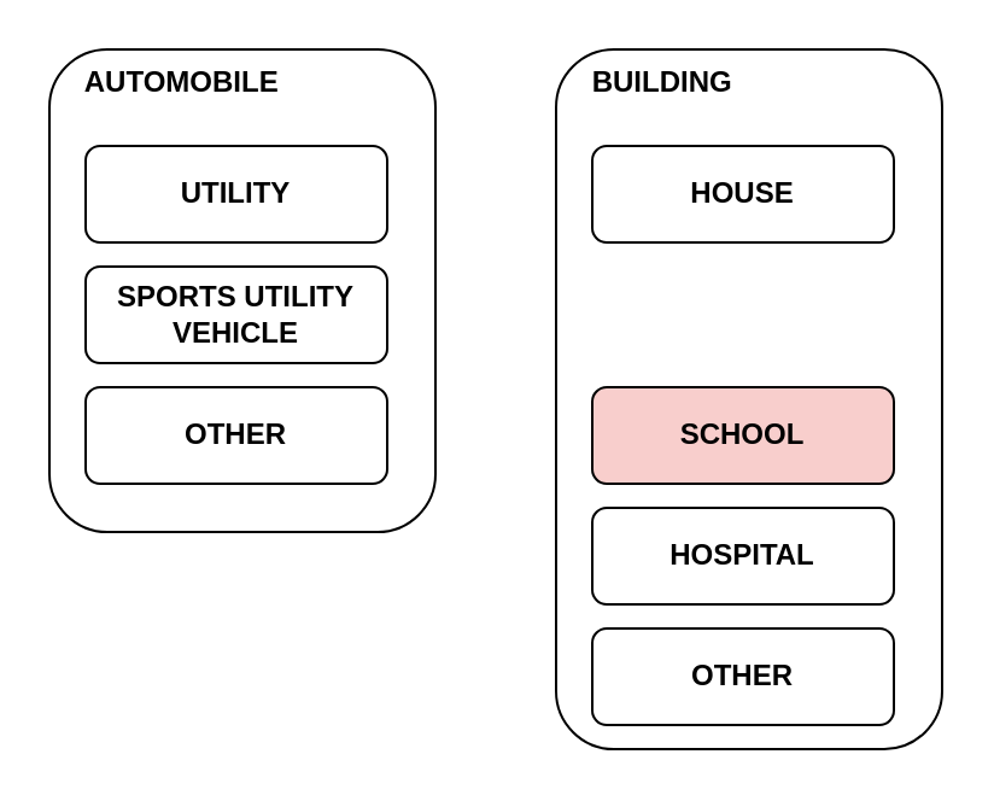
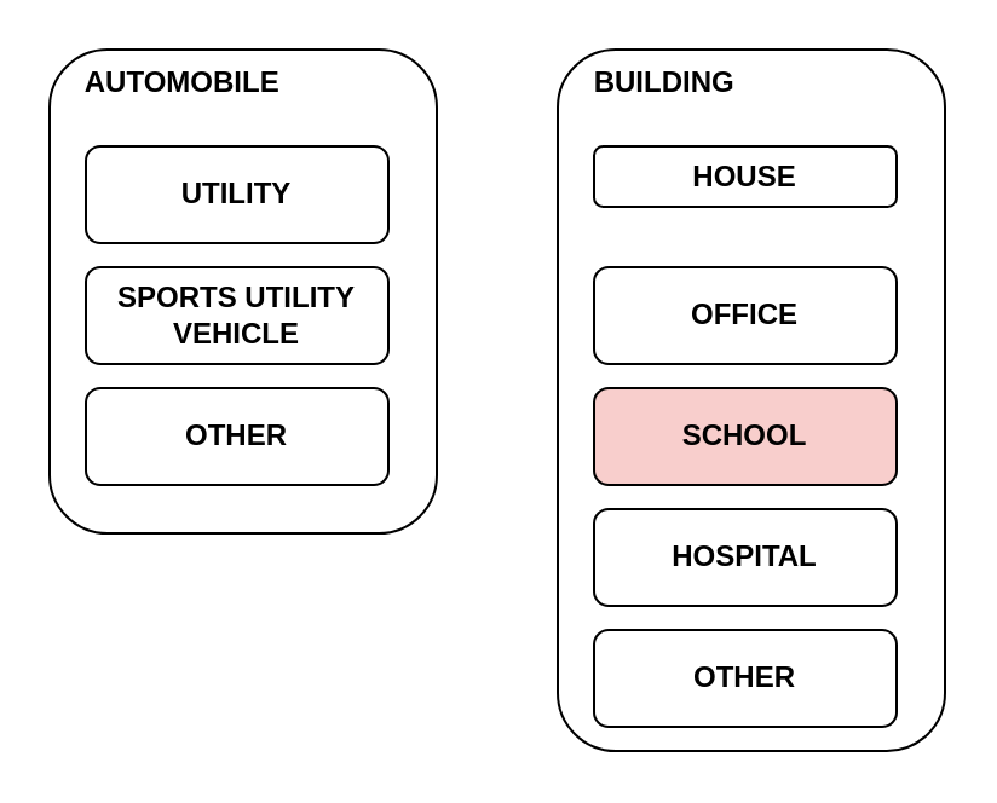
- <mxCell id="7" value="HOUSE" style="rounded=1;whiteSpace=wrap;html=1;align=center;verticalAlign=middle;fontStyle=1" vertex="1" parent="1"><mxGeometry x="245" y="60" width="125" height="40" as="geometry" /></mxCell>
+ <mxCell id="7" value="HOUSE" style="rounded=1;whiteSpace=wrap;html=1;align=center;verticalAlign=middle;fontStyle=1" vertex="1" parent="1"><mxGeometry x="245" y="60" width="125" height="25" as="geometry" /></mxCell>
+ <mxCell id="8" value="OFFICE" style="rounded=1;whiteSpace=wrap;html=1;align=center;verticalAlign=middle;fontStyle=1" vertex="1" parent="1"><mxGeometry x="245" y="110" width="125" height="40" as="geometry" /></mxCell>
